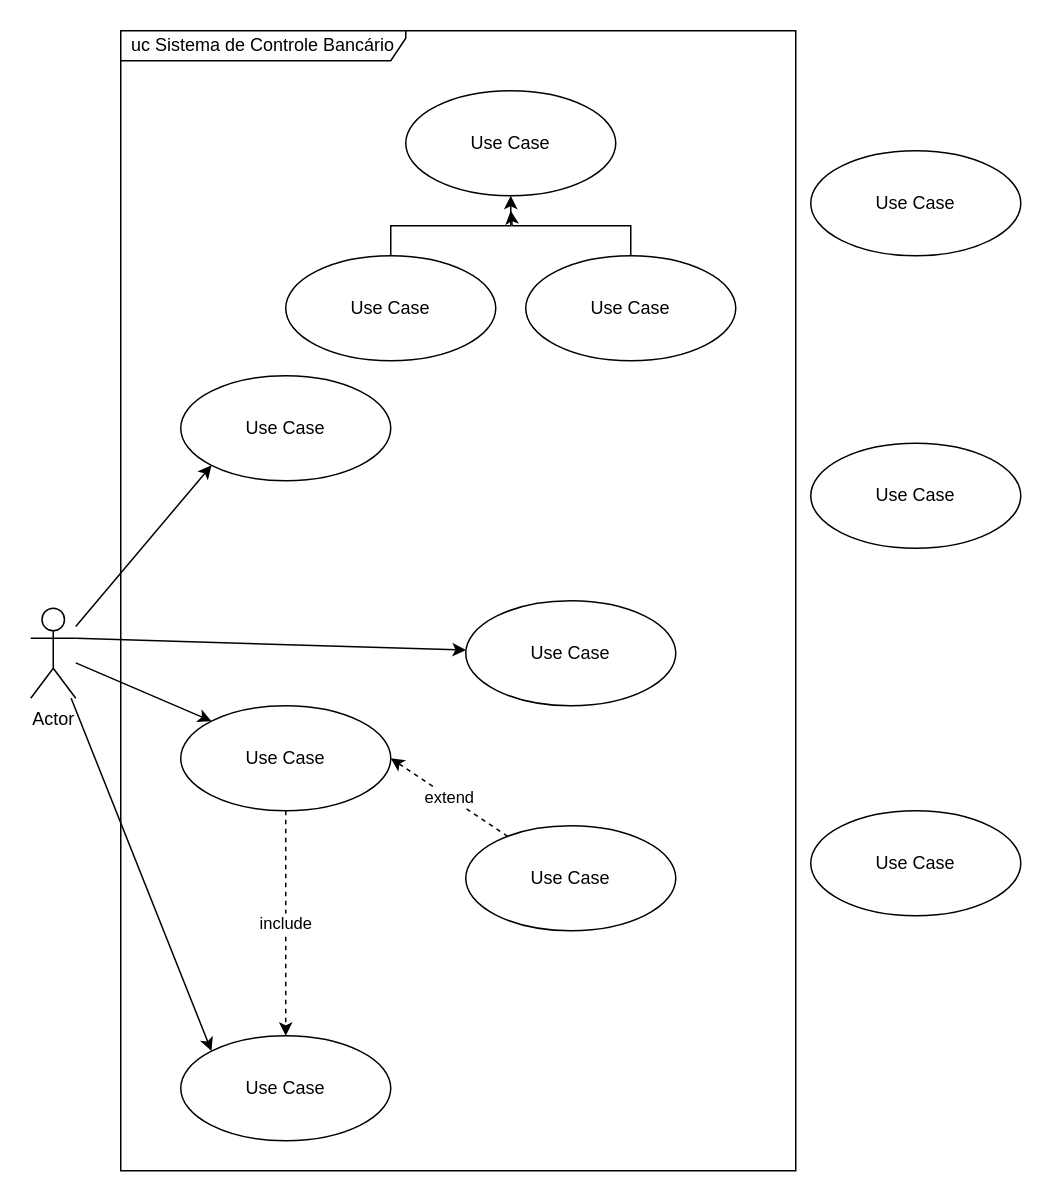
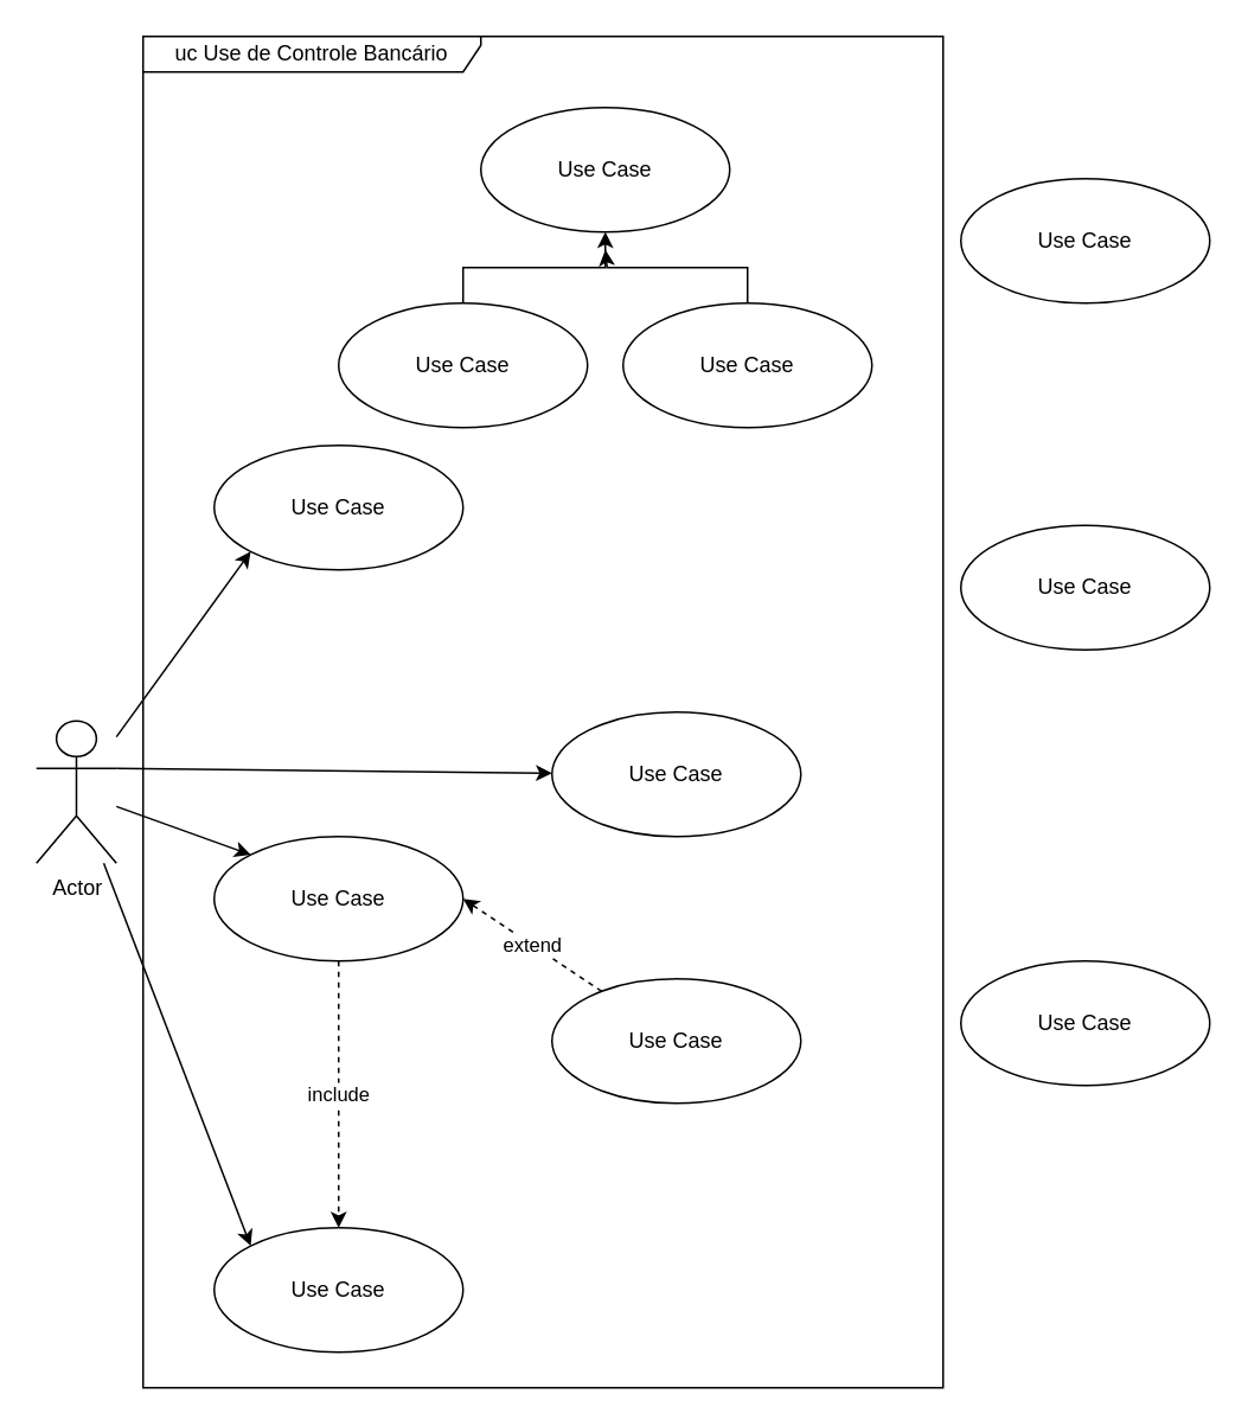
- <mxCell id="2" value="uc Sistema de Controle Bancário" style="shape=umlFrame;whiteSpace=wrap;html=1;pointerEvents=0;width=190;height=20;" vertex="1" parent="1"><mxGeometry x="80" y="20" width="450" height="760" as="geometry" /></mxCell>
+ <mxCell id="2" value="uc Use de Controle Bancário" style="shape=umlFrame;whiteSpace=wrap;html=1;pointerEvents=0;width=190;height=20;" vertex="1" parent="1"><mxGeometry x="80" y="20" width="450" height="760" as="geometry" /></mxCell>
- <mxCell id="22" value="Actor" style="shape=umlActor;verticalLabelPosition=bottom;verticalAlign=top;html=1;" vertex="1" parent="1"><mxGeometry x="20" y="405" width="30" height="60" as="geometry" /></mxCell>
+ <mxCell id="22" value="Actor" style="shape=umlActor;verticalLabelPosition=bottom;verticalAlign=top;html=1;" vertex="1" parent="1"><mxGeometry x="20" y="405" width="45" height="80" as="geometry" /></mxCell>
